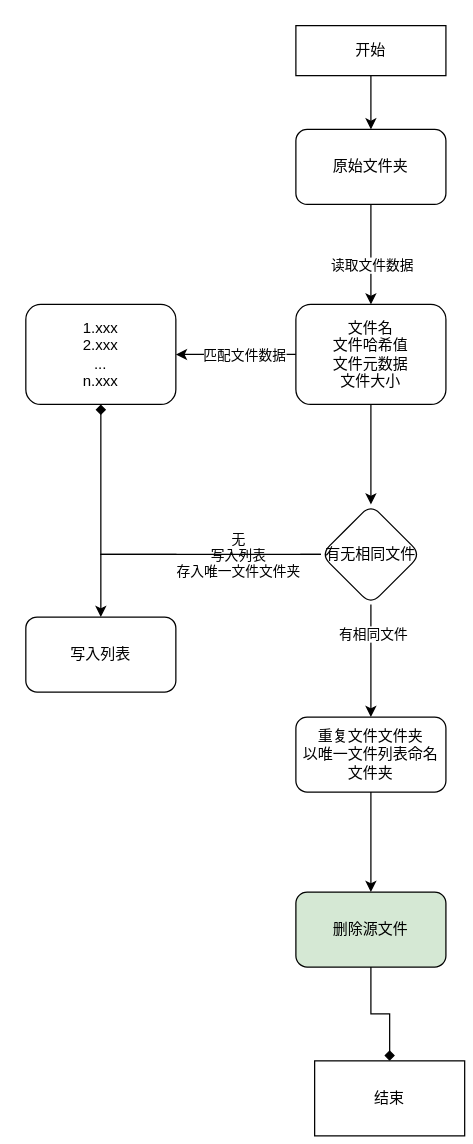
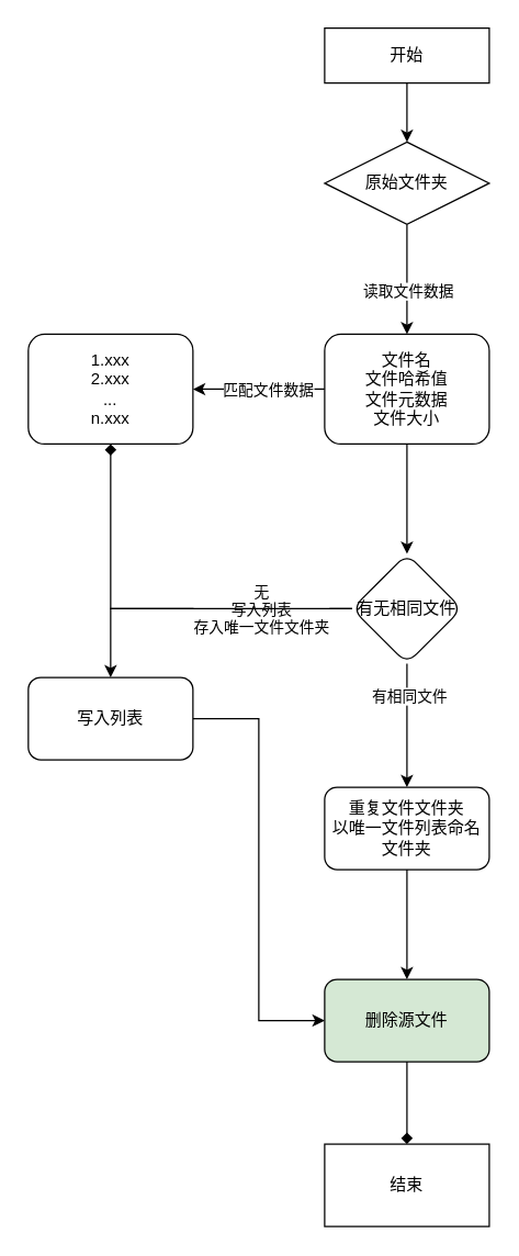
- <mxCell id="6" value="原始文件夹" style="rounded=1;whiteSpace=wrap;html=1;" vertex="1" parent="1"><mxGeometry x="236" y="103" width="120" height="60" as="geometry" /></mxCell>
+ <mxCell id="6" value="原始文件夹" style="rhombus;whiteSpace=wrap;html=1;" vertex="1" parent="1"><mxGeometry x="236" y="103" width="120" height="60" as="geometry" /></mxCell>
+ <mxCell id="18" style="edgeStyle=orthogonalEdgeStyle;rounded=0;orthogonalLoop=1;jettySize=auto;html=1;entryX=0;entryY=0.5;entryDx=0;entryDy=0;" edge="1" parent="1" source="19" target="23"><mxGeometry relative="1" as="geometry" /></mxCell>
- <mxCell id="24" value="结束" style="whiteSpace=wrap;html=1;" vertex="1" parent="1"><mxGeometry x="251" y="848" width="120" height="60" as="geometry" /></mxCell>
+ <mxCell id="24" value="结束" style="whiteSpace=wrap;html=1;" vertex="1" parent="1"><mxGeometry x="236" y="833" width="120" height="60" as="geometry" /></mxCell>
